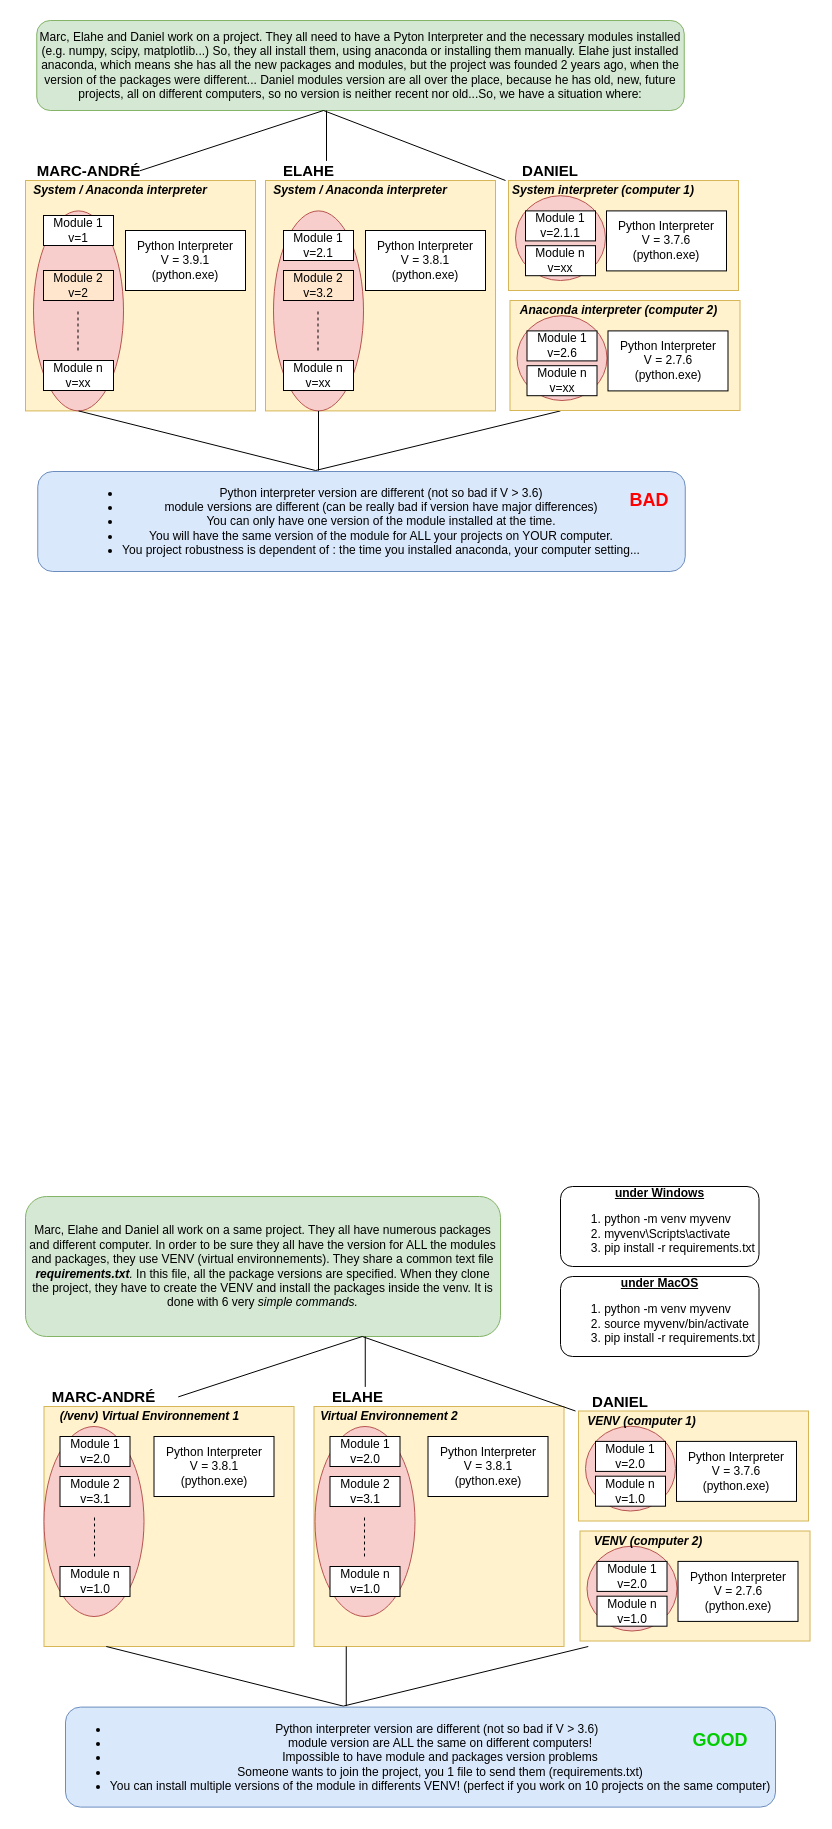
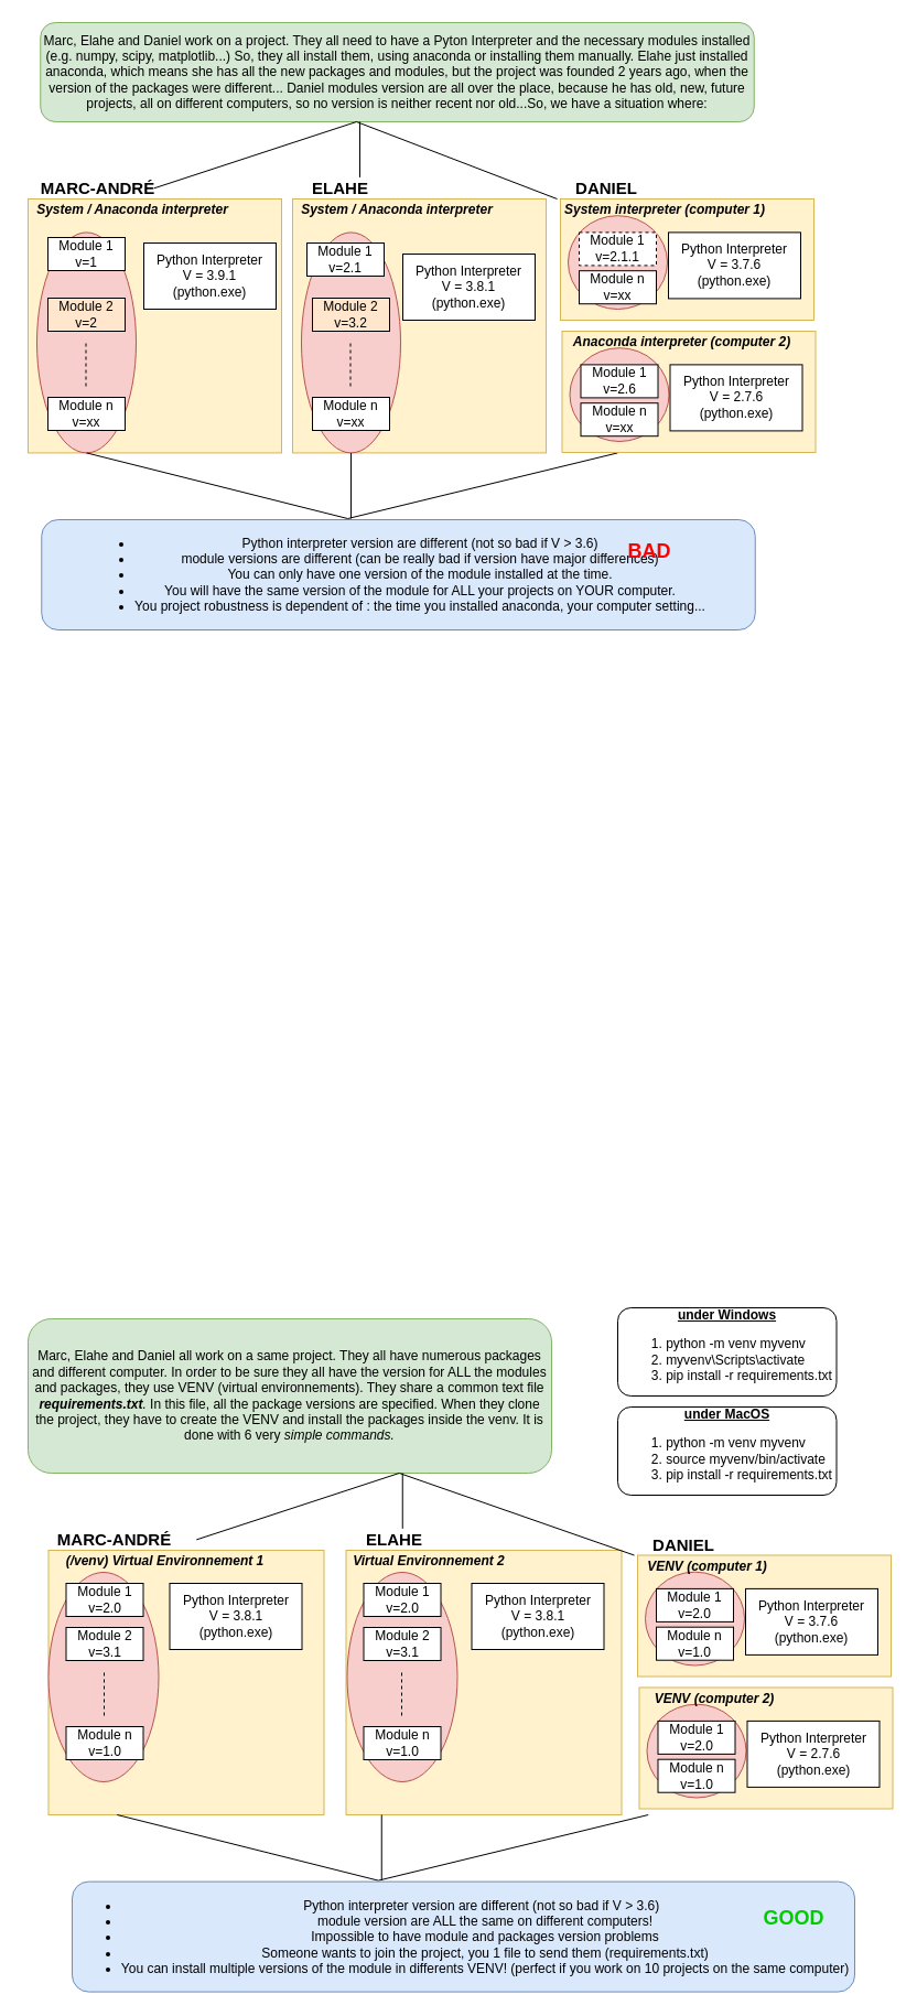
- <mxCell id="37" value="Module 1&lt;br&gt;v=2.1.1" style="rounded=0;whiteSpace=wrap;html=1;" parent="1" vertex="1"><mxGeometry x="525" y="210.4" width="70" height="30" as="geometry" /></mxCell>
+ <mxCell id="37" value="Module 1&lt;br&gt;v=2.1.1" style="rounded=0;whiteSpace=wrap;html=1;dashed=1;" parent="1" vertex="1"><mxGeometry x="525" y="210.4" width="70" height="30" as="geometry" /></mxCell>
- <mxCell id="31" value="Module 1&lt;br&gt;v=2.1" style="rounded=0;whiteSpace=wrap;html=1;" parent="1" vertex="1"><mxGeometry x="283" y="230" width="70" height="30" as="geometry" /></mxCell>
+ <mxCell id="31" value="Module 1&lt;br&gt;v=2.1" style="rounded=0;whiteSpace=wrap;html=1;" parent="1" vertex="1"><mxGeometry x="278" y="220" width="70" height="30" as="geometry" /></mxCell>
- <mxCell id="29" value="Python Interpreter&lt;br&gt;V = 3.9.1&lt;br&gt;(python.exe)" style="rounded=0;whiteSpace=wrap;html=1;" parent="1" vertex="1"><mxGeometry x="125" y="230" width="120" height="60" as="geometry" /></mxCell>
+ <mxCell id="29" value="Python Interpreter&lt;br&gt;V = 3.9.1&lt;br&gt;(python.exe)" style="rounded=0;whiteSpace=wrap;html=1;" parent="1" vertex="1"><mxGeometry x="130" y="220" width="120" height="60" as="geometry" /></mxCell>
- <mxCell id="54" value="&lt;b&gt;&lt;font style=&quot;font-size: 18px&quot; color=&quot;#ff0000&quot;&gt;BAD&lt;/font&gt;&lt;/b&gt;" style="text;html=1;strokeColor=none;fillColor=none;align=center;verticalAlign=middle;whiteSpace=wrap;rounded=0;" parent="1" vertex="1"><mxGeometry x="628.5" y="490" width="40" height="20" as="geometry" /></mxCell>
+ <mxCell id="54" value="&lt;b&gt;&lt;font style=&quot;font-size: 18px&quot; color=&quot;#ff0000&quot;&gt;BAD&lt;/font&gt;&lt;/b&gt;" style="text;html=1;strokeColor=none;fillColor=none;align=center;verticalAlign=middle;whiteSpace=wrap;rounded=0;" parent="1" vertex="1"><mxGeometry x="568.5" y="490" width="40" height="20" as="geometry" /></mxCell>
